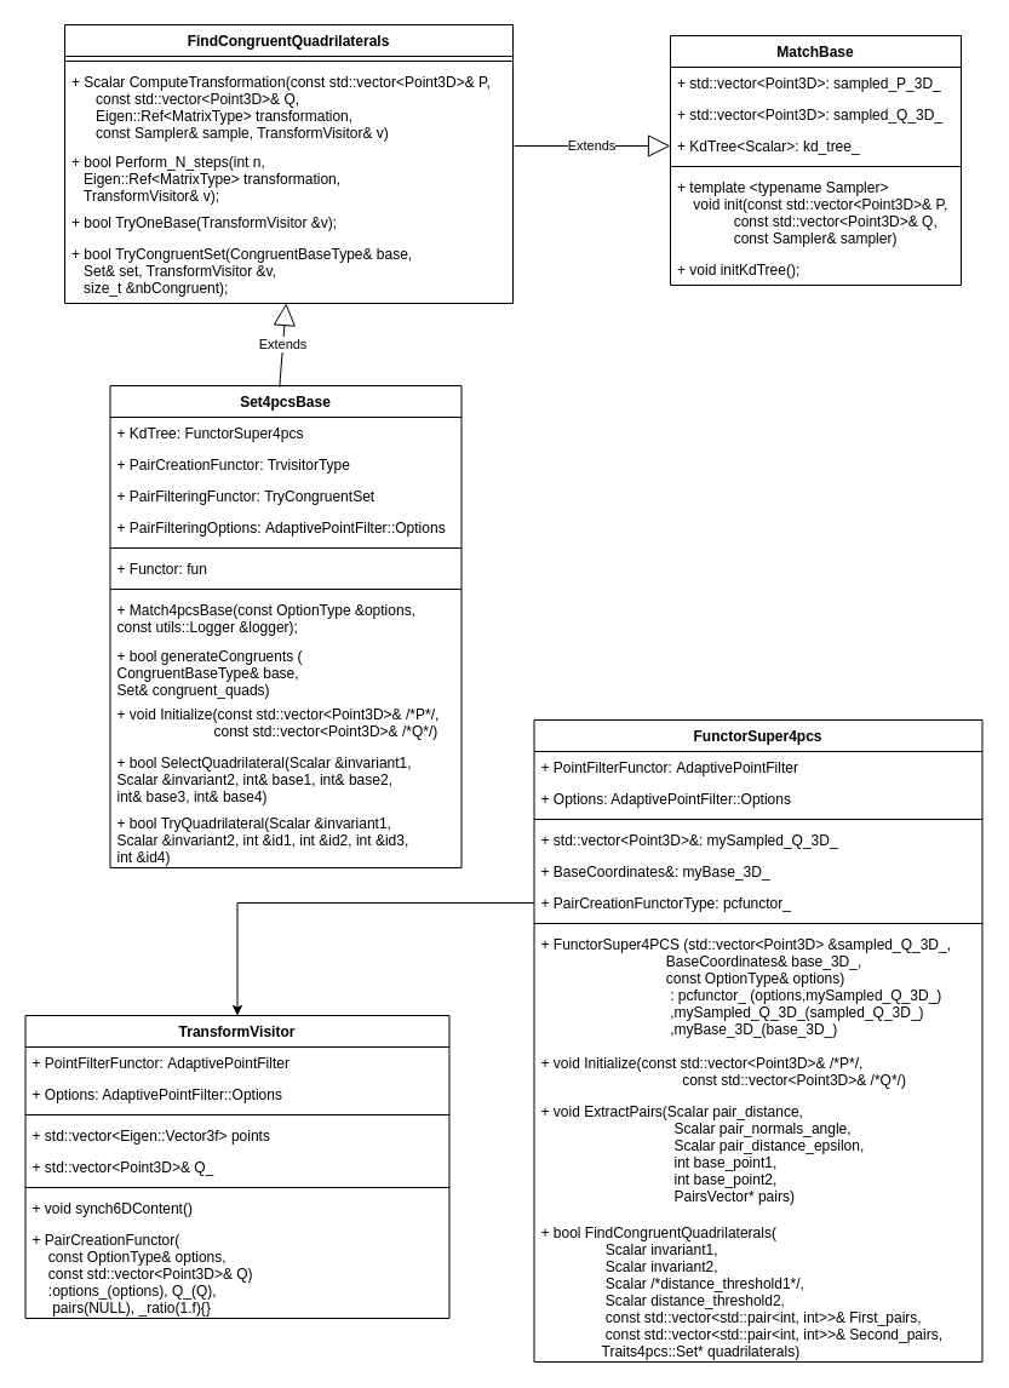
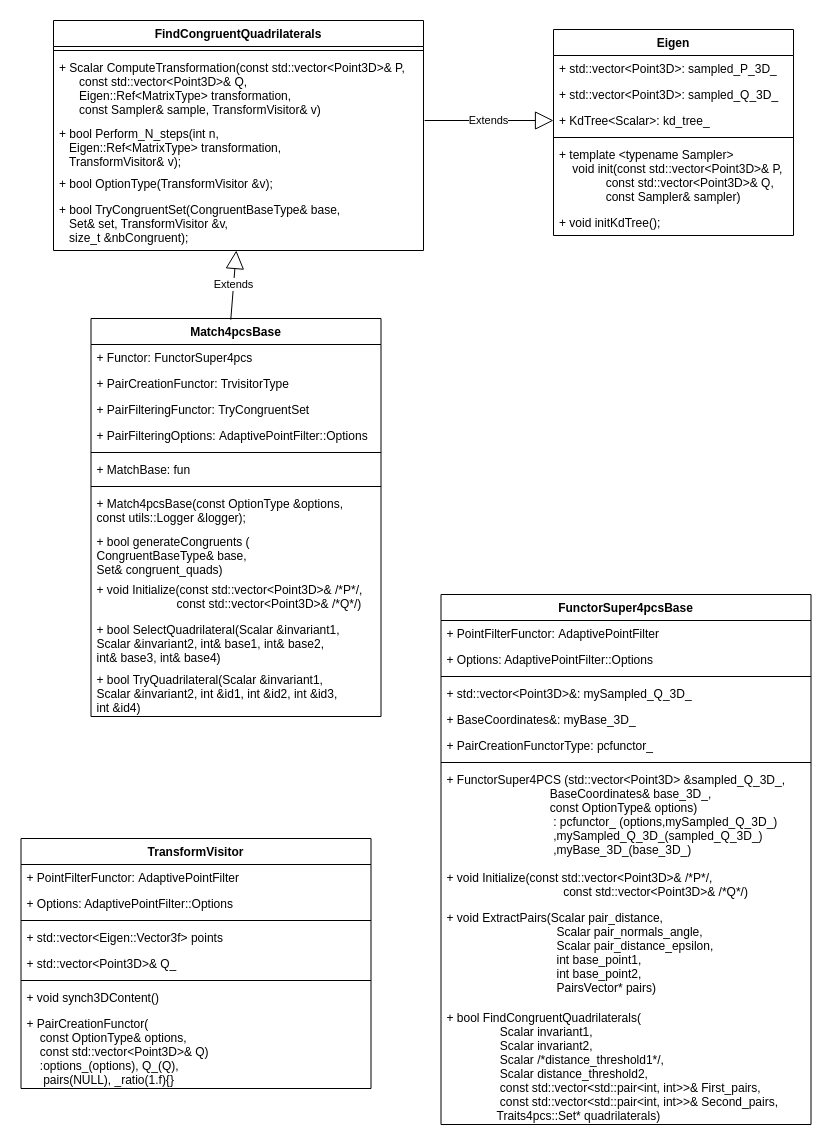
- <mxCell id="37" value="MatchBase" style="swimlane;fontStyle=1;align=center;verticalAlign=top;childLayout=stackLayout;horizontal=1;startSize=26;horizontalStack=0;resizeParent=1;resizeParentMax=0;resizeLast=0;collapsible=1;marginBottom=0;" parent="1" vertex="1"><mxGeometry x="553" y="29" width="240" height="206" as="geometry" /></mxCell>
+ <mxCell id="37" value="Eigen" style="swimlane;fontStyle=1;align=center;verticalAlign=top;childLayout=stackLayout;horizontal=1;startSize=26;horizontalStack=0;resizeParent=1;resizeParentMax=0;resizeLast=0;collapsible=1;marginBottom=0;" parent="1" vertex="1"><mxGeometry x="553" y="29" width="240" height="206" as="geometry" /></mxCell>
- <mxCell id="48" value="+ bool TryOneBase(TransformVisitor &amp;v);" style="text;strokeColor=none;fillColor=none;align=left;verticalAlign=top;spacingLeft=4;spacingRight=4;overflow=hidden;rotatable=0;points=[[0,0.5],[1,0.5]];portConstraint=eastwest;" parent="44" vertex="1"><mxGeometry y="150" width="370" height="26" as="geometry" /></mxCell>
+ <mxCell id="48" value="+ bool OptionType(TransformVisitor &amp;v);" style="text;strokeColor=none;fillColor=none;align=left;verticalAlign=top;spacingLeft=4;spacingRight=4;overflow=hidden;rotatable=0;points=[[0,0.5],[1,0.5]];portConstraint=eastwest;" parent="44" vertex="1"><mxGeometry y="150" width="370" height="26" as="geometry" /></mxCell>
- <mxCell id="2" value="Set4pcsBase" style="swimlane;fontStyle=1;align=center;verticalAlign=top;childLayout=stackLayout;horizontal=1;startSize=26;horizontalStack=0;resizeParent=1;resizeParentMax=0;resizeLast=0;collapsible=1;marginBottom=0;" parent="1" vertex="1"><mxGeometry x="90.5" y="318" width="290" height="398" as="geometry" /></mxCell>
+ <mxCell id="2" value="Match4pcsBase" style="swimlane;fontStyle=1;align=center;verticalAlign=top;childLayout=stackLayout;horizontal=1;startSize=26;horizontalStack=0;resizeParent=1;resizeParentMax=0;resizeLast=0;collapsible=1;marginBottom=0;" parent="1" vertex="1"><mxGeometry x="90.5" y="318" width="290" height="398" as="geometry" /></mxCell>
- <mxCell id="3" value="+ KdTree: FunctorSuper4pcs&#10;" style="text;strokeColor=none;fillColor=none;align=left;verticalAlign=top;spacingLeft=4;spacingRight=4;overflow=hidden;rotatable=0;points=[[0,0.5],[1,0.5]];portConstraint=eastwest;" parent="2" vertex="1"><mxGeometry y="26" width="290" height="26" as="geometry" /></mxCell>
+ <mxCell id="3" value="+ Functor: FunctorSuper4pcs&#10;" style="text;strokeColor=none;fillColor=none;align=left;verticalAlign=top;spacingLeft=4;spacingRight=4;overflow=hidden;rotatable=0;points=[[0,0.5],[1,0.5]];portConstraint=eastwest;" parent="2" vertex="1"><mxGeometry y="26" width="290" height="26" as="geometry" /></mxCell>
- <mxCell id="8" value="+ Functor: fun&#10;" style="text;strokeColor=none;fillColor=none;align=left;verticalAlign=top;spacingLeft=4;spacingRight=4;overflow=hidden;rotatable=0;points=[[0,0.5],[1,0.5]];portConstraint=eastwest;" parent="2" vertex="1"><mxGeometry y="138" width="290" height="26" as="geometry" /></mxCell>
+ <mxCell id="8" value="+ MatchBase: fun&#10;" style="text;strokeColor=none;fillColor=none;align=left;verticalAlign=top;spacingLeft=4;spacingRight=4;overflow=hidden;rotatable=0;points=[[0,0.5],[1,0.5]];portConstraint=eastwest;" parent="2" vertex="1"><mxGeometry y="138" width="290" height="26" as="geometry" /></mxCell>
- <mxCell id="15" value="FunctorSuper4pcs&#10;&#10;" style="swimlane;fontStyle=1;align=center;verticalAlign=top;childLayout=stackLayout;horizontal=1;startSize=26;horizontalStack=0;resizeParent=1;resizeParentMax=0;resizeLast=0;collapsible=1;marginBottom=0;" parent="1" vertex="1"><mxGeometry x="440.5" y="594" width="370" height="530" as="geometry" /></mxCell>
+ <mxCell id="15" value="FunctorSuper4pcsBase&#10;&#10;" style="swimlane;fontStyle=1;align=center;verticalAlign=top;childLayout=stackLayout;horizontal=1;startSize=26;horizontalStack=0;resizeParent=1;resizeParentMax=0;resizeLast=0;collapsible=1;marginBottom=0;" parent="1" vertex="1"><mxGeometry x="440.5" y="594" width="370" height="530" as="geometry" /></mxCell>
- <mxCell id="36" style="edgeStyle=orthogonalEdgeStyle;rounded=0;orthogonalLoop=1;jettySize=auto;html=1;" parent="1" source="21" target="27" edge="1"><mxGeometry relative="1" as="geometry" /></mxCell>
- <mxCell id="34" value="+ void synch6DContent()" style="text;strokeColor=none;fillColor=none;align=left;verticalAlign=top;spacingLeft=4;spacingRight=4;overflow=hidden;rotatable=0;points=[[0,0.5],[1,0.5]];portConstraint=eastwest;" parent="27" vertex="1"><mxGeometry y="146" width="350" height="26" as="geometry" /></mxCell>
+ <mxCell id="34" value="+ void synch3DContent()" style="text;strokeColor=none;fillColor=none;align=left;verticalAlign=top;spacingLeft=4;spacingRight=4;overflow=hidden;rotatable=0;points=[[0,0.5],[1,0.5]];portConstraint=eastwest;" parent="27" vertex="1"><mxGeometry y="146" width="350" height="26" as="geometry" /></mxCell>
